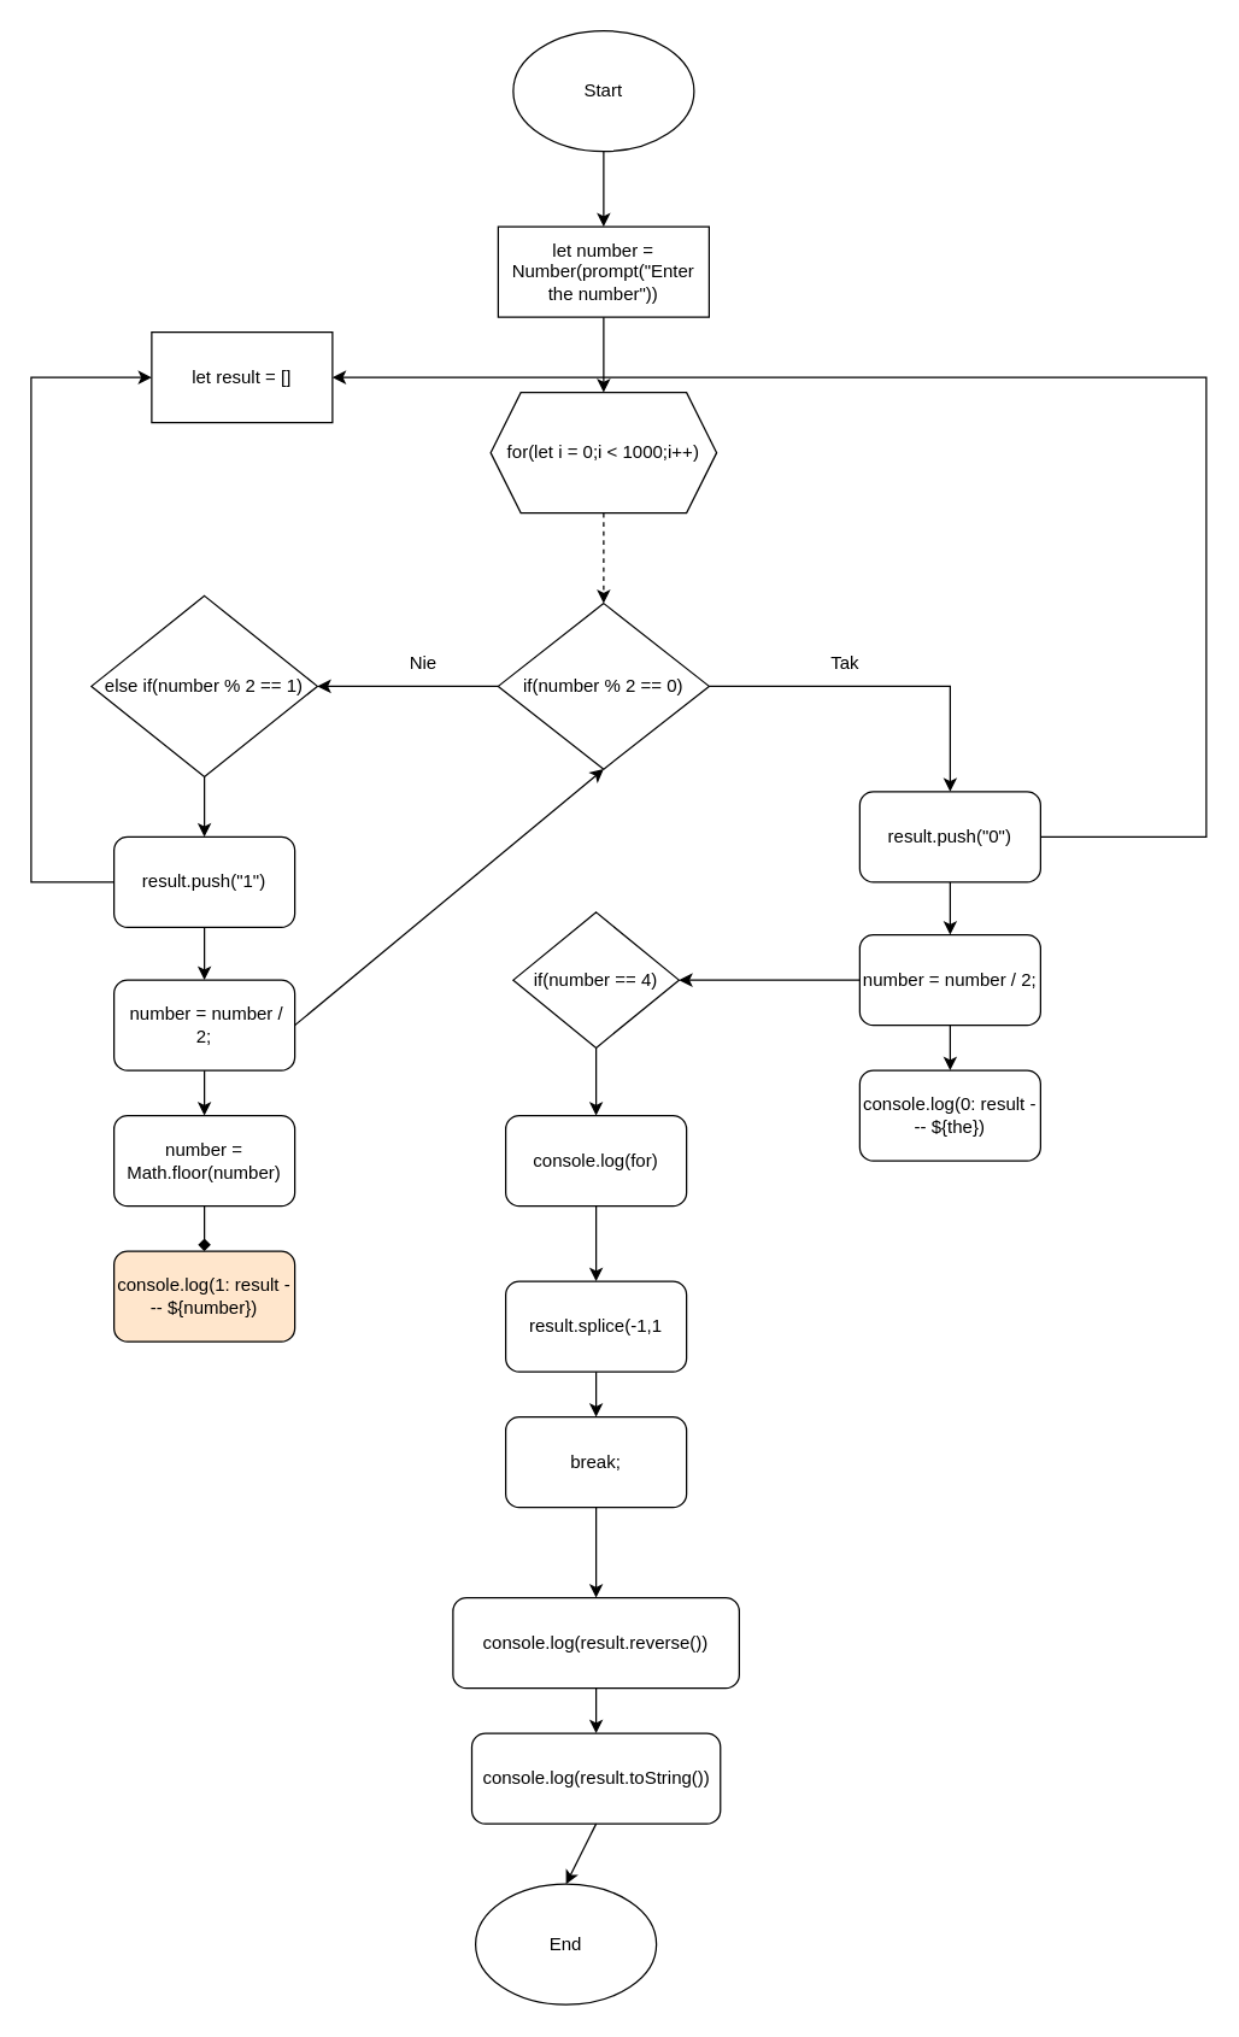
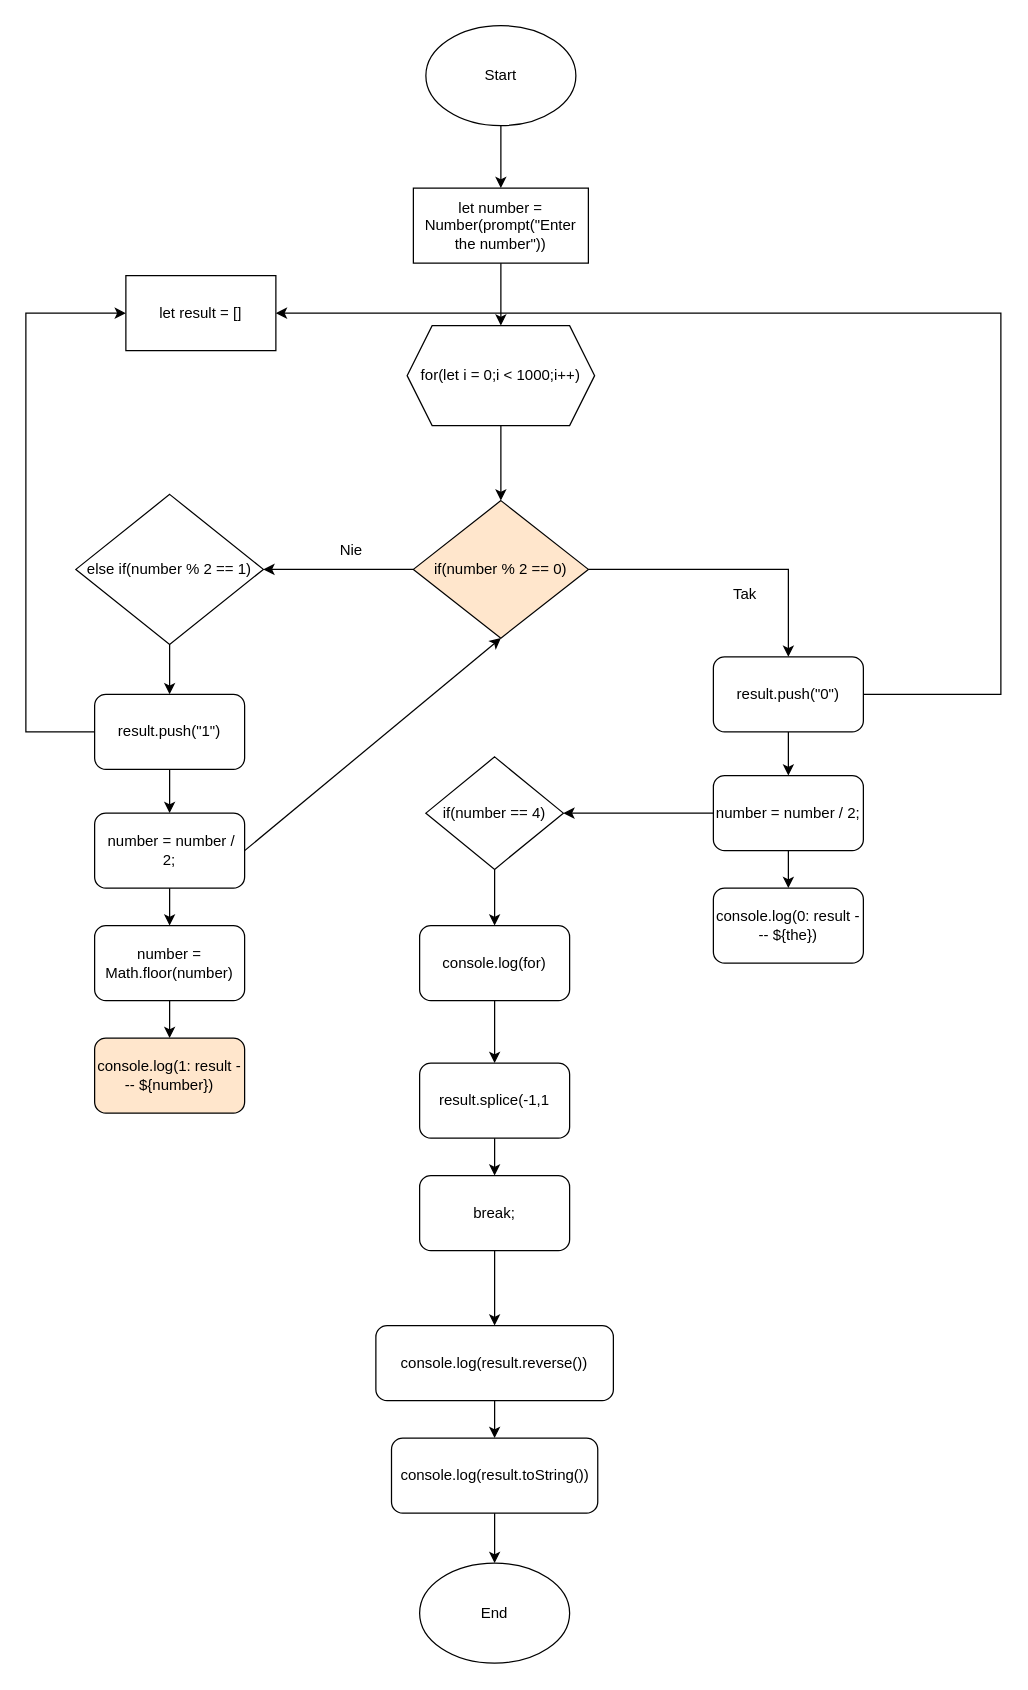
- <mxCell id="8" value="" style="endArrow=classic;html=1;rounded=0;exitX=0.5;exitY=1;exitDx=0;exitDy=0;dashed=1;" edge="1" parent="1" source="6" target="9"><mxGeometry width="50" height="50" relative="1" as="geometry"><mxPoint x="390" y="300" as="sourcePoint" /><mxPoint x="400" y="420" as="targetPoint" /></mxGeometry></mxCell>
+ <mxCell id="8" value="" style="endArrow=classic;html=1;rounded=0;exitX=0.5;exitY=1;exitDx=0;exitDy=0;" edge="1" parent="1" source="6" target="9"><mxGeometry width="50" height="50" relative="1" as="geometry"><mxPoint x="390" y="300" as="sourcePoint" /><mxPoint x="400" y="420" as="targetPoint" /></mxGeometry></mxCell>
- <mxCell id="17" value="Tak" style="text;html=1;align=center;verticalAlign=middle;resizable=0;points=[];autosize=1;strokeColor=none;fillColor=none;" vertex="1" parent="1"><mxGeometry x="540" y="425" width="40" height="30" as="geometry" /></mxCell>
+ <mxCell id="17" value="Tak" style="text;html=1;align=center;verticalAlign=middle;resizable=0;points=[];autosize=1;strokeColor=none;fillColor=none;" vertex="1" parent="1"><mxGeometry x="575" y="460" width="40" height="30" as="geometry" /></mxCell>
- <mxCell id="9" value="if(number % 2 == 0)" style="rhombus;whiteSpace=wrap;html=1;" vertex="1" parent="1"><mxGeometry x="330" y="400" width="140" height="110" as="geometry" /></mxCell>
+ <mxCell id="9" value="if(number % 2 == 0)" style="rhombus;whiteSpace=wrap;html=1;fillColor=#ffe6cc;" vertex="1" parent="1"><mxGeometry x="330" y="400" width="140" height="110" as="geometry" /></mxCell>
- <mxCell id="43" value="" style="endArrow=diamond;html=1;rounded=0;exitX=0.5;exitY=1;exitDx=0;exitDy=0;entryX=0.5;entryY=0;entryDx=0;entryDy=0;" edge="1" parent="1" source="36" target="37"><mxGeometry width="50" height="50" relative="1" as="geometry"><mxPoint x="390" y="600" as="sourcePoint" /><mxPoint x="440" y="550" as="targetPoint" /></mxGeometry></mxCell>
+ <mxCell id="43" value="" style="endArrow=classic;html=1;rounded=0;exitX=0.5;exitY=1;exitDx=0;exitDy=0;entryX=0.5;entryY=0;entryDx=0;entryDy=0;" edge="1" parent="1" source="36" target="37"><mxGeometry width="50" height="50" relative="1" as="geometry"><mxPoint x="390" y="600" as="sourcePoint" /><mxPoint x="440" y="550" as="targetPoint" /></mxGeometry></mxCell>
- <mxCell id="29" value="End" style="ellipse;whiteSpace=wrap;html=1;" vertex="1" parent="1"><mxGeometry x="315" y="1250" width="120" height="80" as="geometry" /></mxCell>
+ <mxCell id="29" value="End" style="ellipse;whiteSpace=wrap;html=1;" vertex="1" parent="1"><mxGeometry x="335" y="1250" width="120" height="80" as="geometry" /></mxCell>
